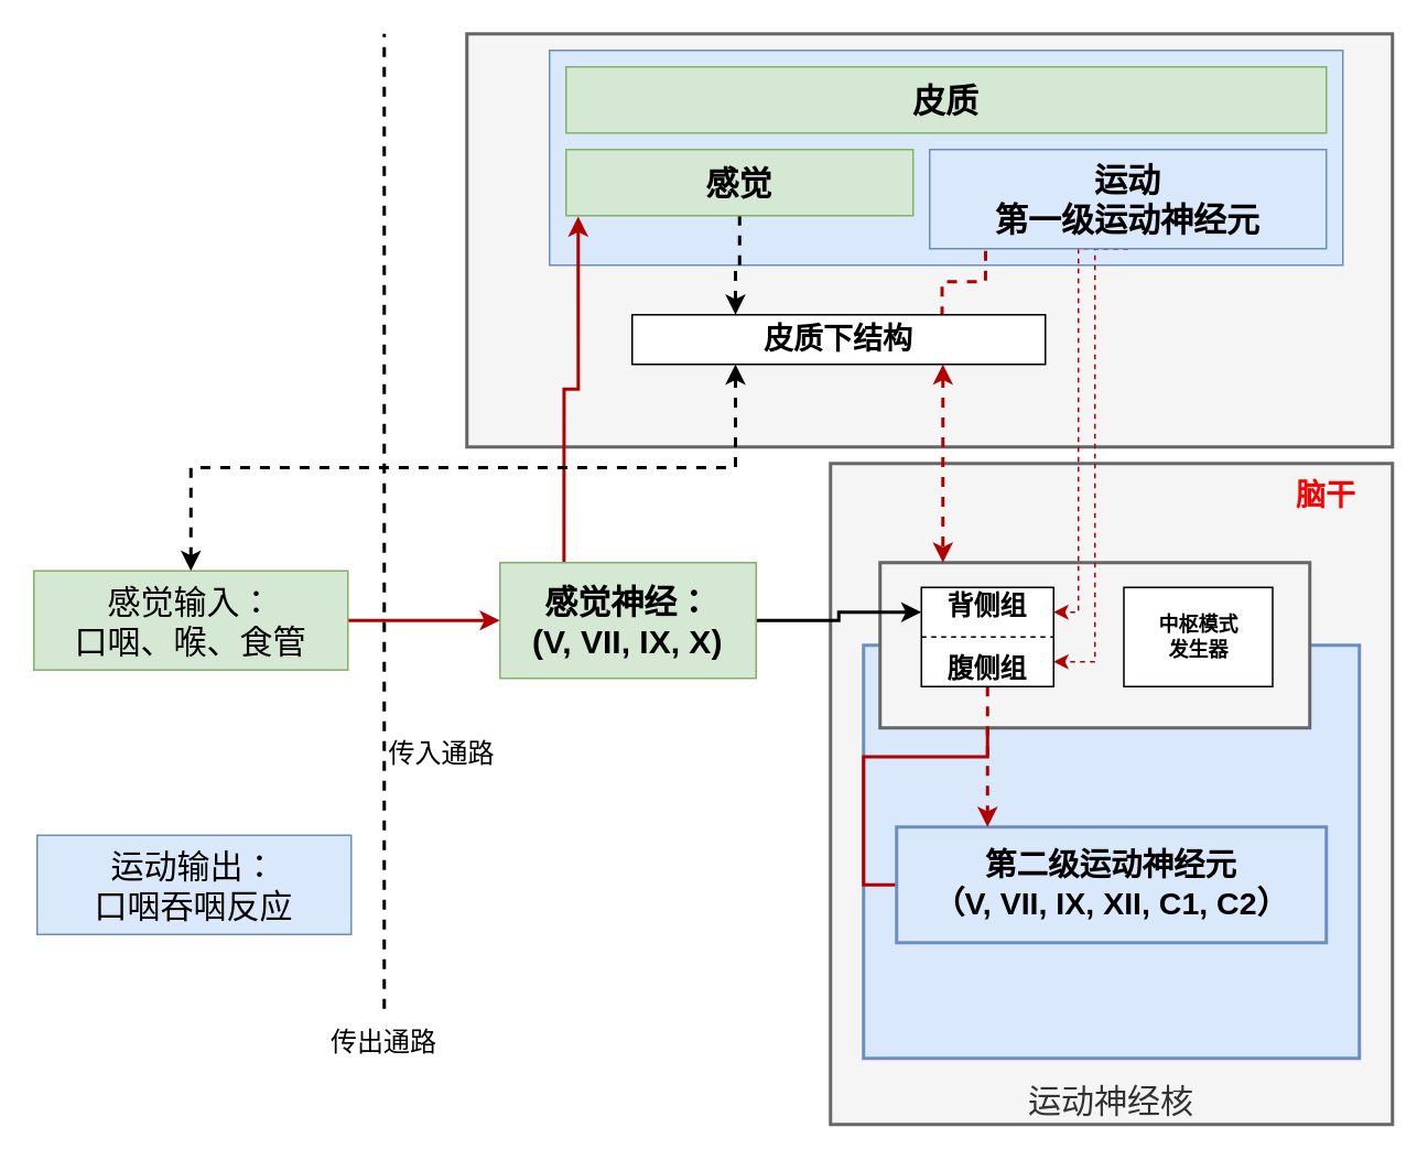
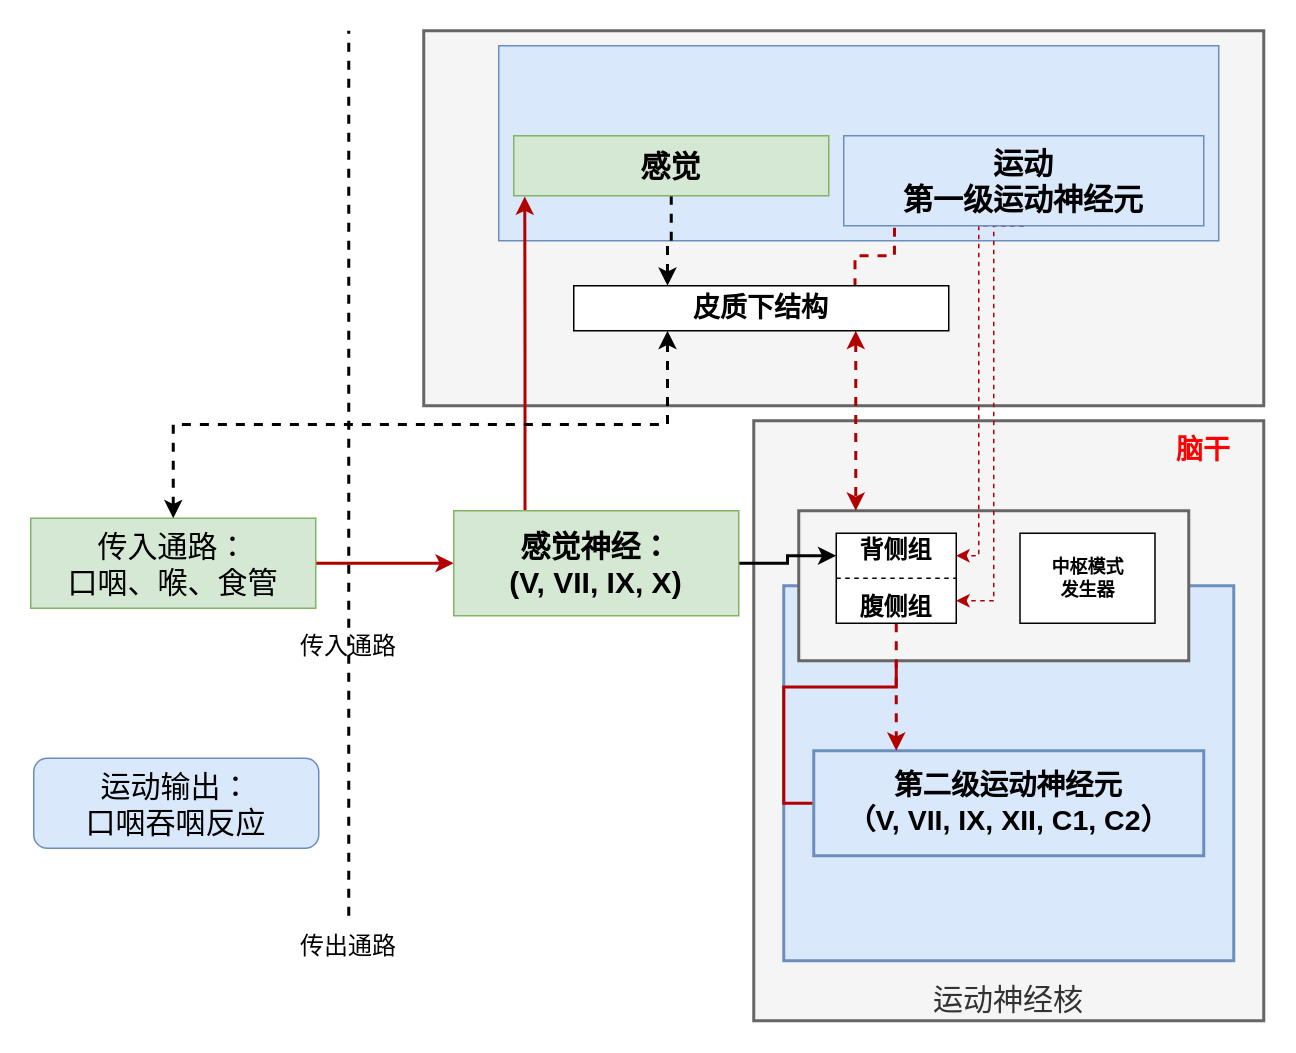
- <mxCell id="19" value="&lt;font style=&quot;font-size: 20px;&quot;&gt;皮质&lt;/font&gt;" style="rounded=0;whiteSpace=wrap;html=1;align=center;fontStyle=1;fillColor=#d5e8d4;strokeColor=#82b366;" parent="1" vertex="1"><mxGeometry x="342" y="40" width="460" height="40" as="geometry" /></mxCell>
- <mxCell id="10" value="&lt;font style=&quot;font-size: 20px;&quot;&gt;感觉输入：&lt;br style=&quot;font-size: 20px;&quot;&gt;口咽、喉、食管&lt;/font&gt;" style="rounded=0;whiteSpace=wrap;html=1;align=center;fillColor=#d5e8d4;strokeColor=#82b366;fontSize=20;" parent="1" vertex="1"><mxGeometry x="20" y="345" width="190" height="60" as="geometry" /></mxCell>
+ <mxCell id="10" value="&lt;font style=&quot;font-size: 20px;&quot;&gt;传入通路：&lt;br style=&quot;font-size: 20px;&quot;&gt;口咽、喉、食管&lt;/font&gt;" style="rounded=0;whiteSpace=wrap;html=1;align=center;fillColor=#d5e8d4;strokeColor=#82b366;fontSize=20;" parent="1" vertex="1"><mxGeometry x="20" y="345" width="190" height="60" as="geometry" /></mxCell>
- <mxCell id="14" value="&lt;b style=&quot;font-size: 20px;&quot;&gt;感觉神经：&lt;br style=&quot;font-size: 20px;&quot;&gt;(V, VII, IX, X)&lt;/b&gt;" style="rounded=0;whiteSpace=wrap;html=1;align=center;fillColor=#d5e8d4;strokeColor=#82b366;fontSize=20;" parent="1" vertex="1"><mxGeometry x="302" y="340" width="155" height="70" as="geometry" /></mxCell>
+ <mxCell id="14" value="&lt;b style=&quot;font-size: 20px;&quot;&gt;感觉神经：&lt;br style=&quot;font-size: 20px;&quot;&gt;(V, VII, IX, X)&lt;/b&gt;" style="rounded=0;whiteSpace=wrap;html=1;align=center;fillColor=#d5e8d4;strokeColor=#82b366;fontSize=20;" parent="1" vertex="1"><mxGeometry x="302" y="340" width="190" height="70" as="geometry" /></mxCell>
- <mxCell id="32" value="&lt;font style=&quot;font-size: 16px;&quot;&gt;传入通路&lt;/font&gt;" style="rounded=0;whiteSpace=wrap;html=1;gradientColor=none;fillColor=#FFFFFF;strokeWidth=1;dashed=1;opacity=0;" parent="1" vertex="1"><mxGeometry x="227" y="435" width="80" height="40" as="geometry" /></mxCell>
+ <mxCell id="32" value="&lt;font style=&quot;font-size: 16px;&quot;&gt;传入通路&lt;/font&gt;" style="rounded=0;whiteSpace=wrap;html=1;gradientColor=none;fillColor=#FFFFFF;strokeWidth=1;dashed=1;opacity=0;" parent="1" vertex="1"><mxGeometry x="192" y="410" width="80" height="40" as="geometry" /></mxCell>
- <mxCell id="11" value="&lt;font style=&quot;font-size: 20px;&quot;&gt;运动输出：&lt;br style=&quot;font-size: 20px;&quot;&gt;口咽吞咽反应&lt;/font&gt;" style="rounded=0;whiteSpace=wrap;html=1;align=center;fillColor=#dae8fc;strokeColor=#6c8ebf;fontSize=20;" parent="1" vertex="1"><mxGeometry x="22" y="505" width="190" height="60" as="geometry" /></mxCell>
+ <mxCell id="11" value="&lt;font style=&quot;font-size: 20px;&quot;&gt;运动输出：&lt;br style=&quot;font-size: 20px;&quot;&gt;口咽吞咽反应&lt;/font&gt;" style="whiteSpace=wrap;html=1;align=center;fillColor=#dae8fc;strokeColor=#6c8ebf;fontSize=20;rounded=1;" parent="1" vertex="1"><mxGeometry x="22" y="505" width="190" height="60" as="geometry" /></mxCell>
